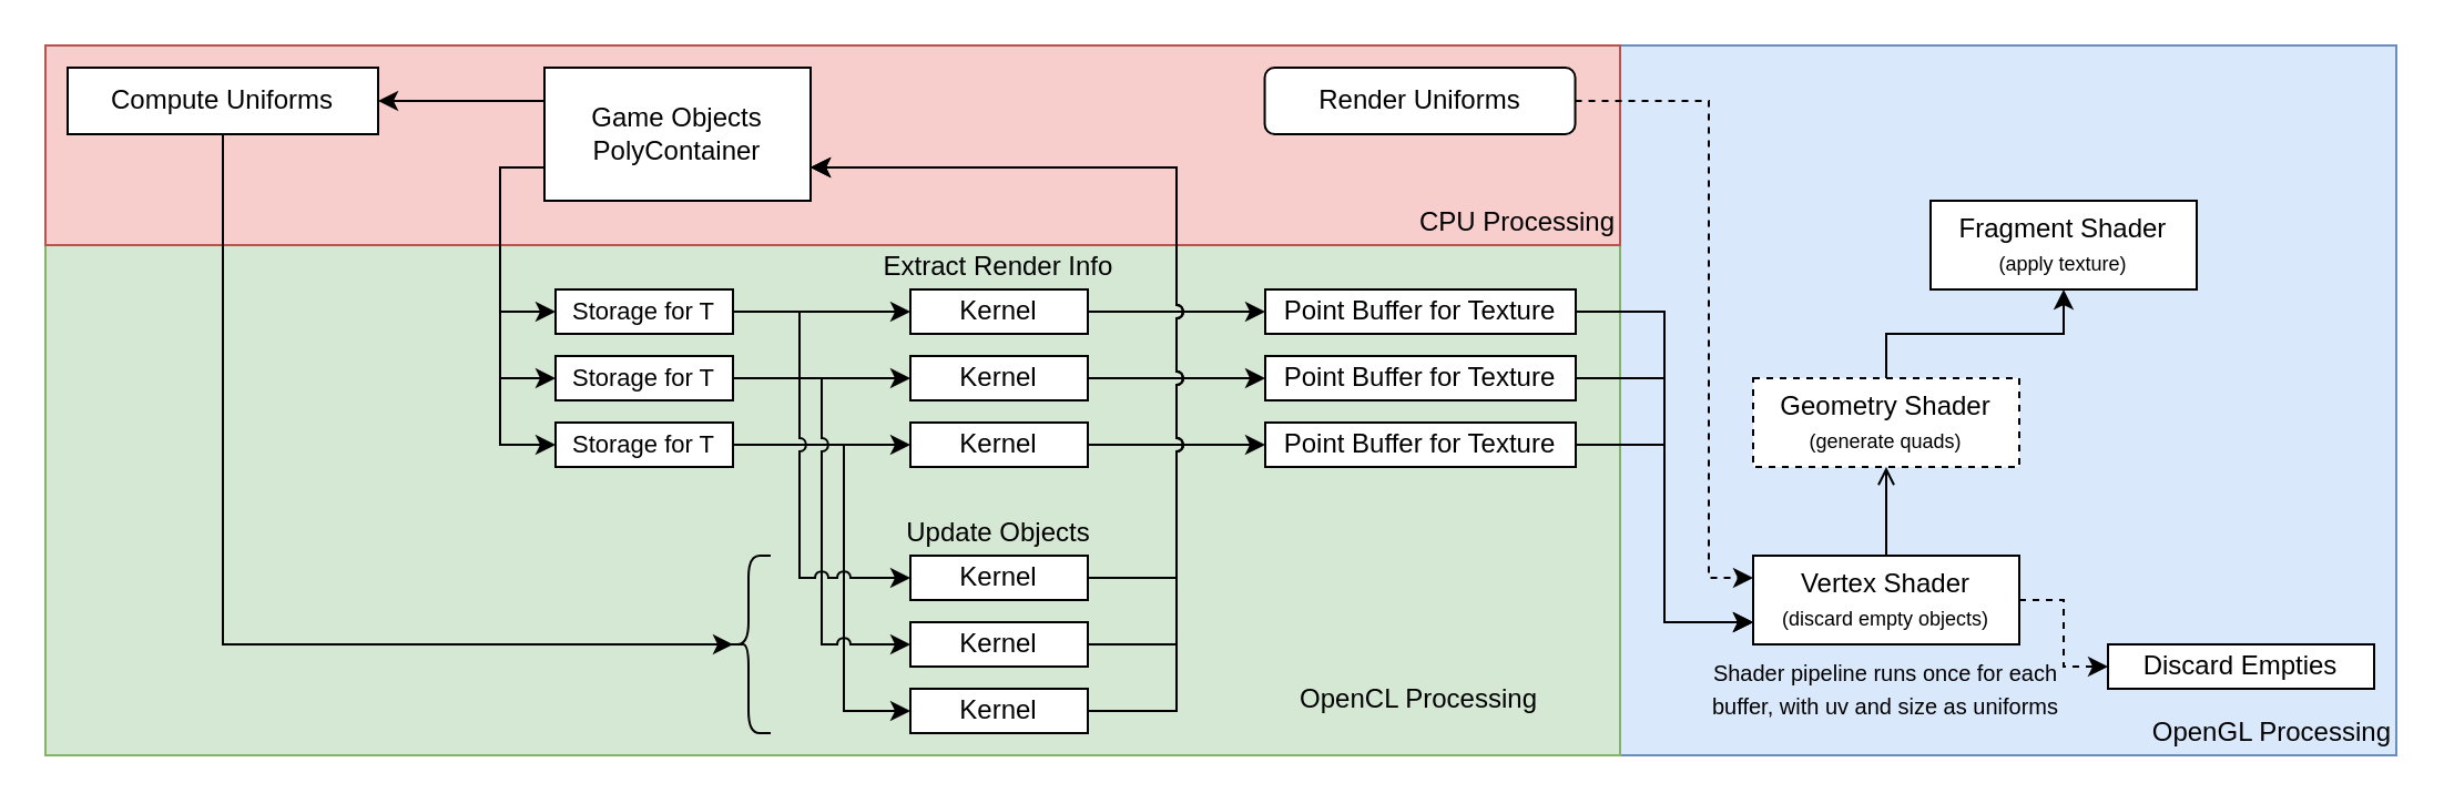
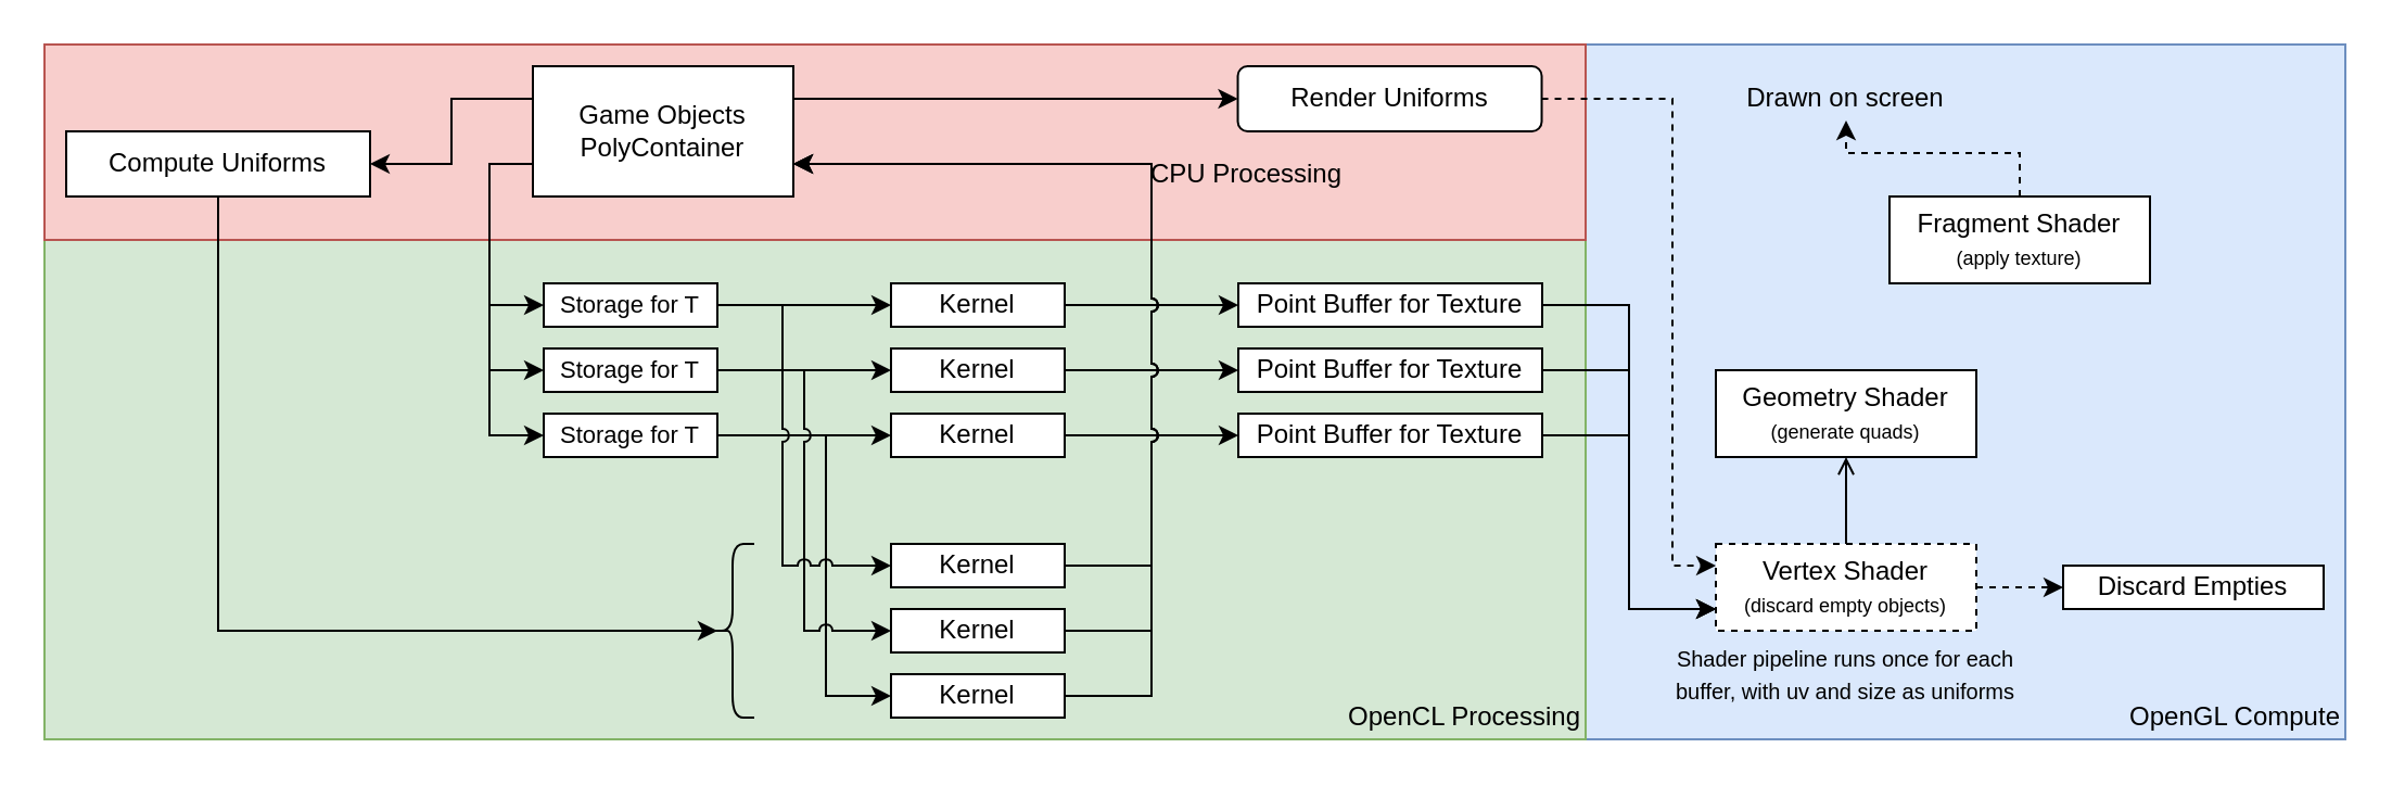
- <mxCell id="53" value="Compute Uniforms" style="rounded=0;whiteSpace=wrap;html=1;" vertex="1" parent="1"><mxGeometry x="30" y="30" width="140" height="30" as="geometry" /></mxCell>
+ <mxCell id="53" value="Compute Uniforms" style="rounded=0;whiteSpace=wrap;html=1;" vertex="1" parent="1"><mxGeometry x="30" y="60" width="140" height="30" as="geometry" /></mxCell>
+ <mxCell id="16" style="edgeStyle=orthogonalEdgeStyle;rounded=0;jumpStyle=arc;orthogonalLoop=1;jettySize=auto;html=1;exitX=1;exitY=0.25;exitDx=0;exitDy=0;entryX=0;entryY=0.5;entryDx=0;entryDy=0;" edge="1" parent="1" source="18" target="51"><mxGeometry relative="1" as="geometry" /></mxCell>
+ <mxCell id="48" value="Drawn on screen" style="text;html=1;strokeColor=none;fillColor=none;align=center;verticalAlign=middle;whiteSpace=wrap;rounded=0;" vertex="1" parent="1"><mxGeometry x="790" y="35" width="120" height="20" as="geometry" /></mxCell>
+ <mxCell id="46" style="edgeStyle=orthogonalEdgeStyle;rounded=0;jumpStyle=arc;orthogonalLoop=1;jettySize=auto;html=1;exitX=0.5;exitY=0;exitDx=0;exitDy=0;entryX=0.5;entryY=1;entryDx=0;entryDy=0;dashed=1;" edge="1" parent="1" source="47" target="48"><mxGeometry relative="1" as="geometry" /></mxCell>
- <mxCell id="55" value="CPU Processing" style="text;html=1;strokeColor=none;fillColor=none;align=right;verticalAlign=middle;whiteSpace=wrap;rounded=0;" vertex="1" parent="1"><mxGeometry x="550" y="90" width="180" height="20" as="geometry" /></mxCell>
+ <mxCell id="55" value="CPU Processing" style="text;html=1;strokeColor=none;fillColor=none;align=right;verticalAlign=middle;whiteSpace=wrap;rounded=0;" vertex="1" parent="1"><mxGeometry x="440" y="70" width="180" height="20" as="geometry" /></mxCell>
- <mxCell id="25" value="Extract Render Info" style="text;html=1;strokeColor=none;fillColor=none;align=center;verticalAlign=middle;whiteSpace=wrap;rounded=0;" vertex="1" parent="1"><mxGeometry x="390" y="110" width="120" height="20" as="geometry" /></mxCell>
- <mxCell id="44" style="edgeStyle=orthogonalEdgeStyle;rounded=0;jumpStyle=arc;orthogonalLoop=1;jettySize=auto;html=1;exitX=0.5;exitY=0;exitDx=0;exitDy=0;entryX=0.5;entryY=1;entryDx=0;entryDy=0;" edge="1" parent="1" source="45" target="47"><mxGeometry relative="1" as="geometry" /></mxCell>
- <mxCell id="45" value="Geometry Shader&lt;br&gt;&lt;font style=&quot;font-size: 9px&quot;&gt;(generate quads)&lt;/font&gt;" style="rounded=0;whiteSpace=wrap;html=1;dashed=1;" vertex="1" parent="1"><mxGeometry x="790" y="170" width="120" height="40" as="geometry" /></mxCell>
+ <mxCell id="45" value="Geometry Shader&lt;br&gt;&lt;font style=&quot;font-size: 9px&quot;&gt;(generate quads)&lt;/font&gt;" style="rounded=0;whiteSpace=wrap;html=1;" vertex="1" parent="1"><mxGeometry x="790" y="170" width="120" height="40" as="geometry" /></mxCell>
- <mxCell id="38" value="Update Objects" style="text;html=1;strokeColor=none;fillColor=none;align=center;verticalAlign=middle;whiteSpace=wrap;rounded=0;" vertex="1" parent="1"><mxGeometry x="390" y="230" width="120" height="20" as="geometry" /></mxCell>
- <mxCell id="42" value="Vertex Shader&lt;br&gt;&lt;font style=&quot;font-size: 9px&quot;&gt;(discard empty objects)&lt;/font&gt;" style="rounded=0;whiteSpace=wrap;html=1;" vertex="1" parent="1"><mxGeometry x="790" y="250" width="120" height="40" as="geometry" /></mxCell>
+ <mxCell id="42" value="Vertex Shader&lt;br&gt;&lt;font style=&quot;font-size: 9px&quot;&gt;(discard empty objects)&lt;/font&gt;" style="rounded=0;whiteSpace=wrap;html=1;dashed=1;" vertex="1" parent="1"><mxGeometry x="790" y="250" width="120" height="40" as="geometry" /></mxCell>
- <mxCell id="43" value="Discard Empties" style="rounded=0;whiteSpace=wrap;html=1;" vertex="1" parent="1"><mxGeometry x="950" y="290" width="120" height="20" as="geometry" /></mxCell>
+ <mxCell id="43" value="Discard Empties" style="rounded=0;whiteSpace=wrap;html=1;" vertex="1" parent="1"><mxGeometry x="950" y="260" width="120" height="20" as="geometry" /></mxCell>
- <mxCell id="56" value="OpenCL Processing" style="text;html=1;strokeColor=none;fillColor=none;align=right;verticalAlign=middle;whiteSpace=wrap;rounded=0;" vertex="1" parent="1"><mxGeometry x="515" y="305" width="180" height="20" as="geometry" /></mxCell>
+ <mxCell id="56" value="OpenCL Processing" style="text;html=1;strokeColor=none;fillColor=none;align=right;verticalAlign=middle;whiteSpace=wrap;rounded=0;" vertex="1" parent="1"><mxGeometry x="550" y="320" width="180" height="20" as="geometry" /></mxCell>
- <mxCell id="57" value="OpenGL Processing" style="text;html=1;strokeColor=none;fillColor=none;align=right;verticalAlign=middle;whiteSpace=wrap;rounded=0;" vertex="1" parent="1"><mxGeometry x="730" y="320" width="350" height="20" as="geometry" /></mxCell>
+ <mxCell id="57" value="OpenGL Compute" style="text;html=1;strokeColor=none;fillColor=none;align=right;verticalAlign=middle;whiteSpace=wrap;rounded=0;" vertex="1" parent="1"><mxGeometry x="730" y="320" width="350" height="20" as="geometry" /></mxCell>
